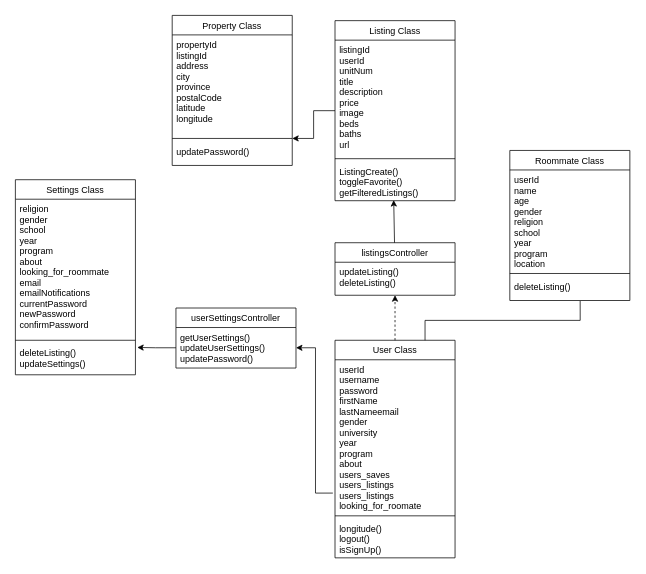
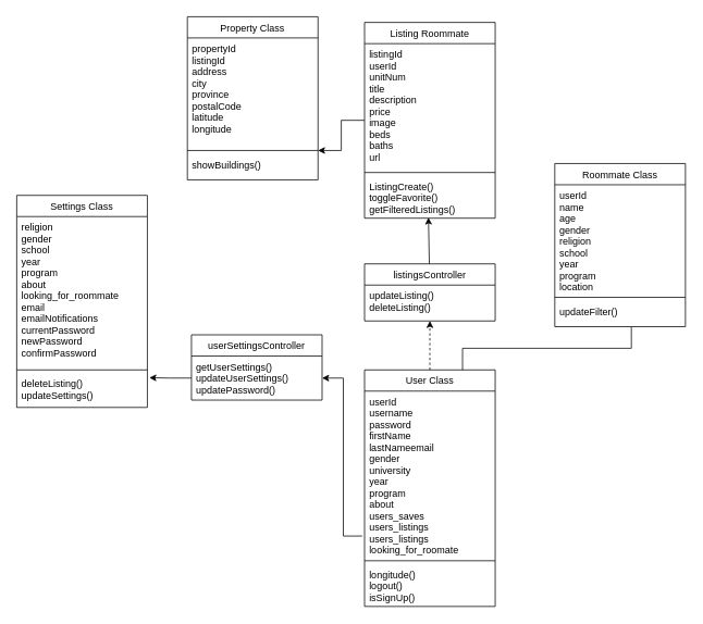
- <mxCell id="7" value="Listing Class" style="swimlane;fontStyle=0;align=center;verticalAlign=top;childLayout=stackLayout;horizontal=1;startSize=26;horizontalStack=0;resizeParent=1;resizeLast=0;collapsible=1;marginBottom=0;rounded=0;shadow=0;strokeWidth=1;" parent="1" vertex="1"><mxGeometry x="446" y="27" width="160" height="240" as="geometry"><mxRectangle x="130" y="380" width="160" height="26" as="alternateBounds" /></mxGeometry></mxCell>
+ <mxCell id="7" value="Listing Roommate" style="swimlane;fontStyle=0;align=center;verticalAlign=top;childLayout=stackLayout;horizontal=1;startSize=26;horizontalStack=0;resizeParent=1;resizeLast=0;collapsible=1;marginBottom=0;rounded=0;shadow=0;strokeWidth=1;" parent="1" vertex="1"><mxGeometry x="446" y="27" width="160" height="240" as="geometry"><mxRectangle x="130" y="380" width="160" height="26" as="alternateBounds" /></mxGeometry></mxCell>
- <mxCell id="16" value="updatePassword()" style="text;align=left;verticalAlign=top;spacingLeft=4;spacingRight=4;overflow=hidden;rotatable=0;points=[[0,0.5],[1,0.5]];portConstraint=eastwest;fontStyle=0" parent="13" vertex="1"><mxGeometry y="168" width="160" height="32" as="geometry" /></mxCell>
+ <mxCell id="16" value="showBuildings()" style="text;align=left;verticalAlign=top;spacingLeft=4;spacingRight=4;overflow=hidden;rotatable=0;points=[[0,0.5],[1,0.5]];portConstraint=eastwest;fontStyle=0" parent="13" vertex="1"><mxGeometry y="168" width="160" height="32" as="geometry" /></mxCell>
- <mxCell id="21" value="deleteListing()" style="text;align=left;verticalAlign=top;spacingLeft=4;spacingRight=4;overflow=hidden;rotatable=0;points=[[0,0.5],[1,0.5]];portConstraint=eastwest;fontStyle=0" parent="18" vertex="1"><mxGeometry y="168" width="160" height="32" as="geometry" /></mxCell>
+ <mxCell id="21" value="updateFilter()" style="text;align=left;verticalAlign=top;spacingLeft=4;spacingRight=4;overflow=hidden;rotatable=0;points=[[0,0.5],[1,0.5]];portConstraint=eastwest;fontStyle=0" parent="18" vertex="1"><mxGeometry y="168" width="160" height="32" as="geometry" /></mxCell>
